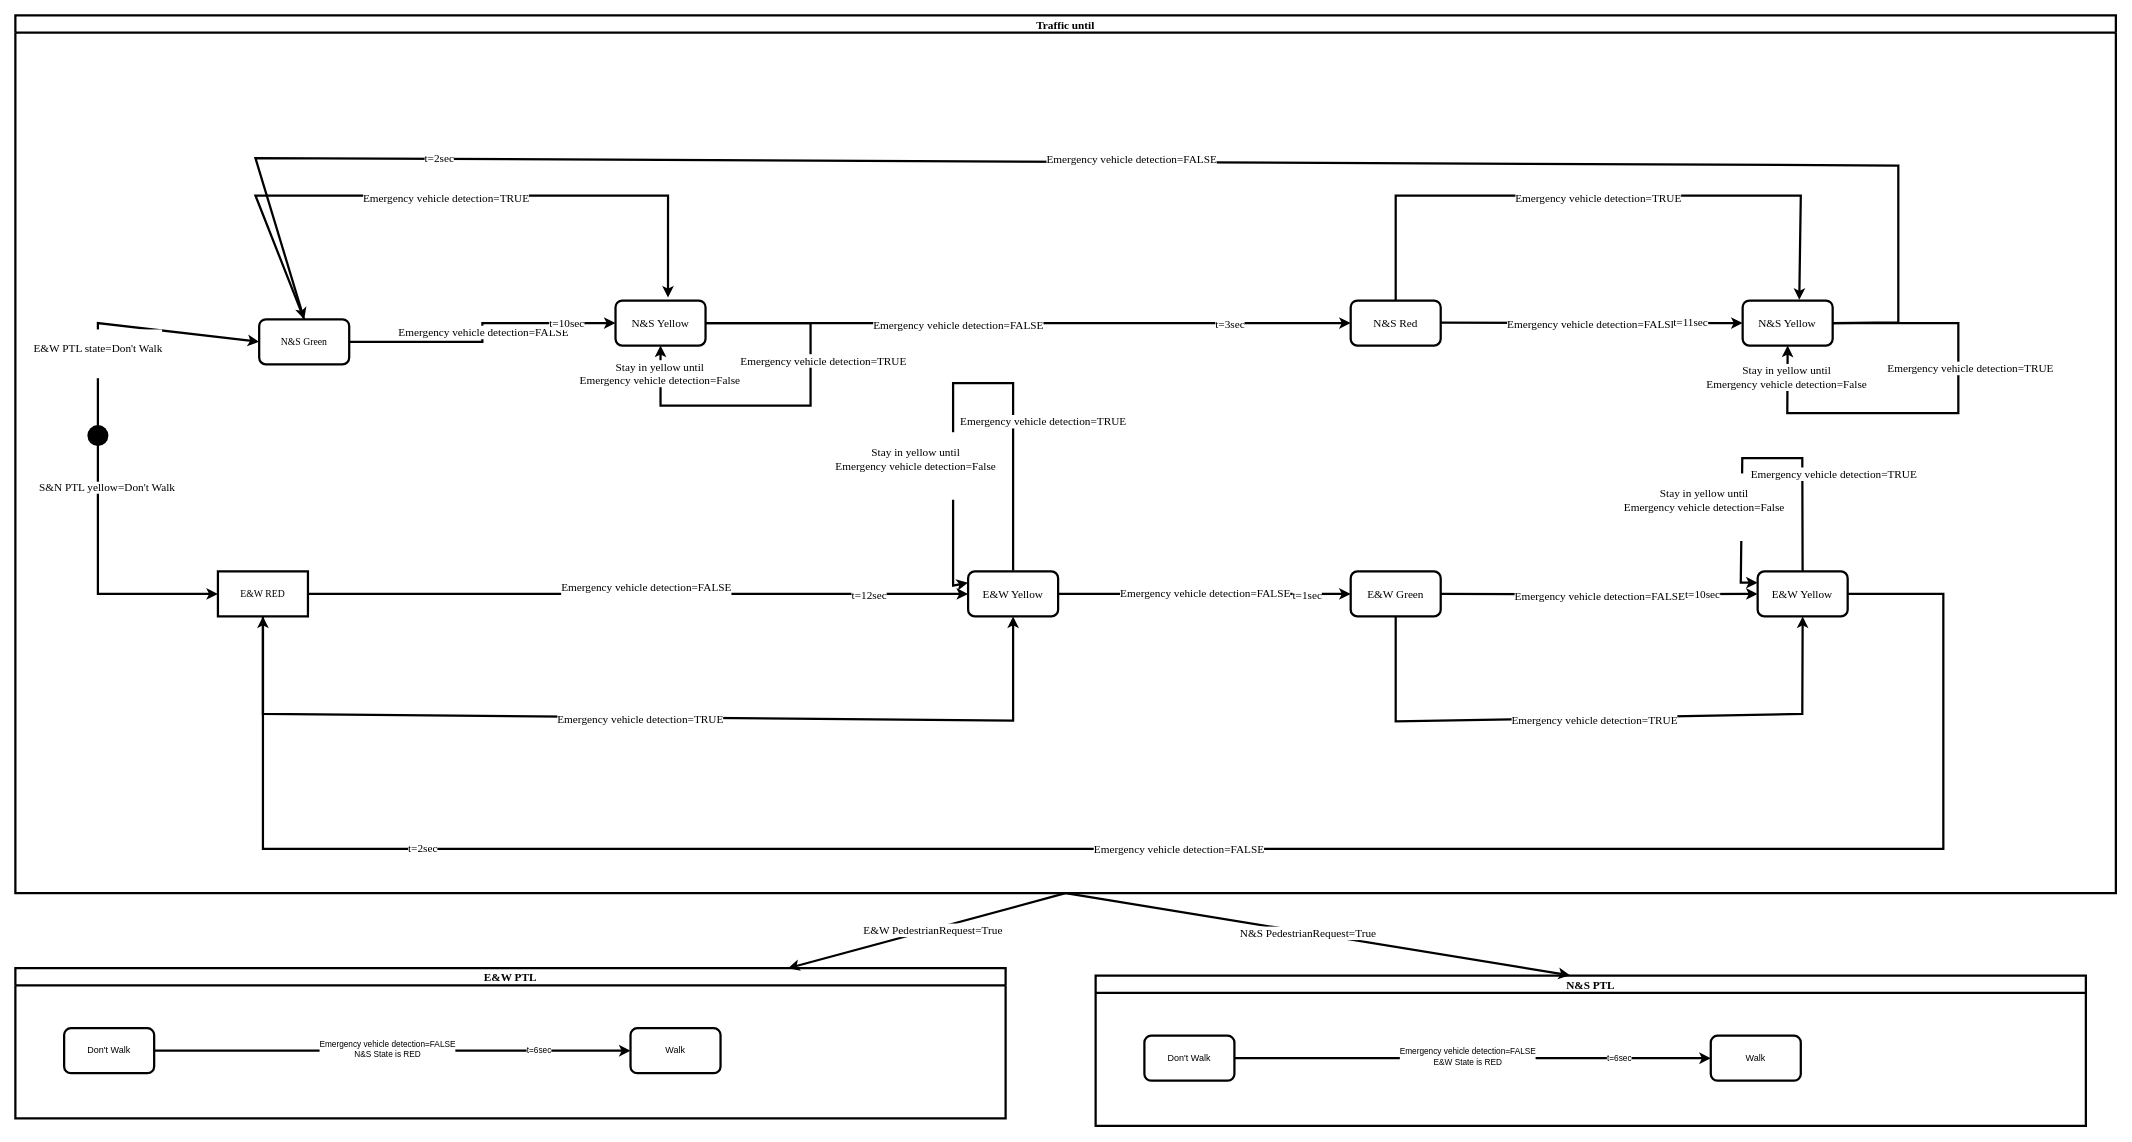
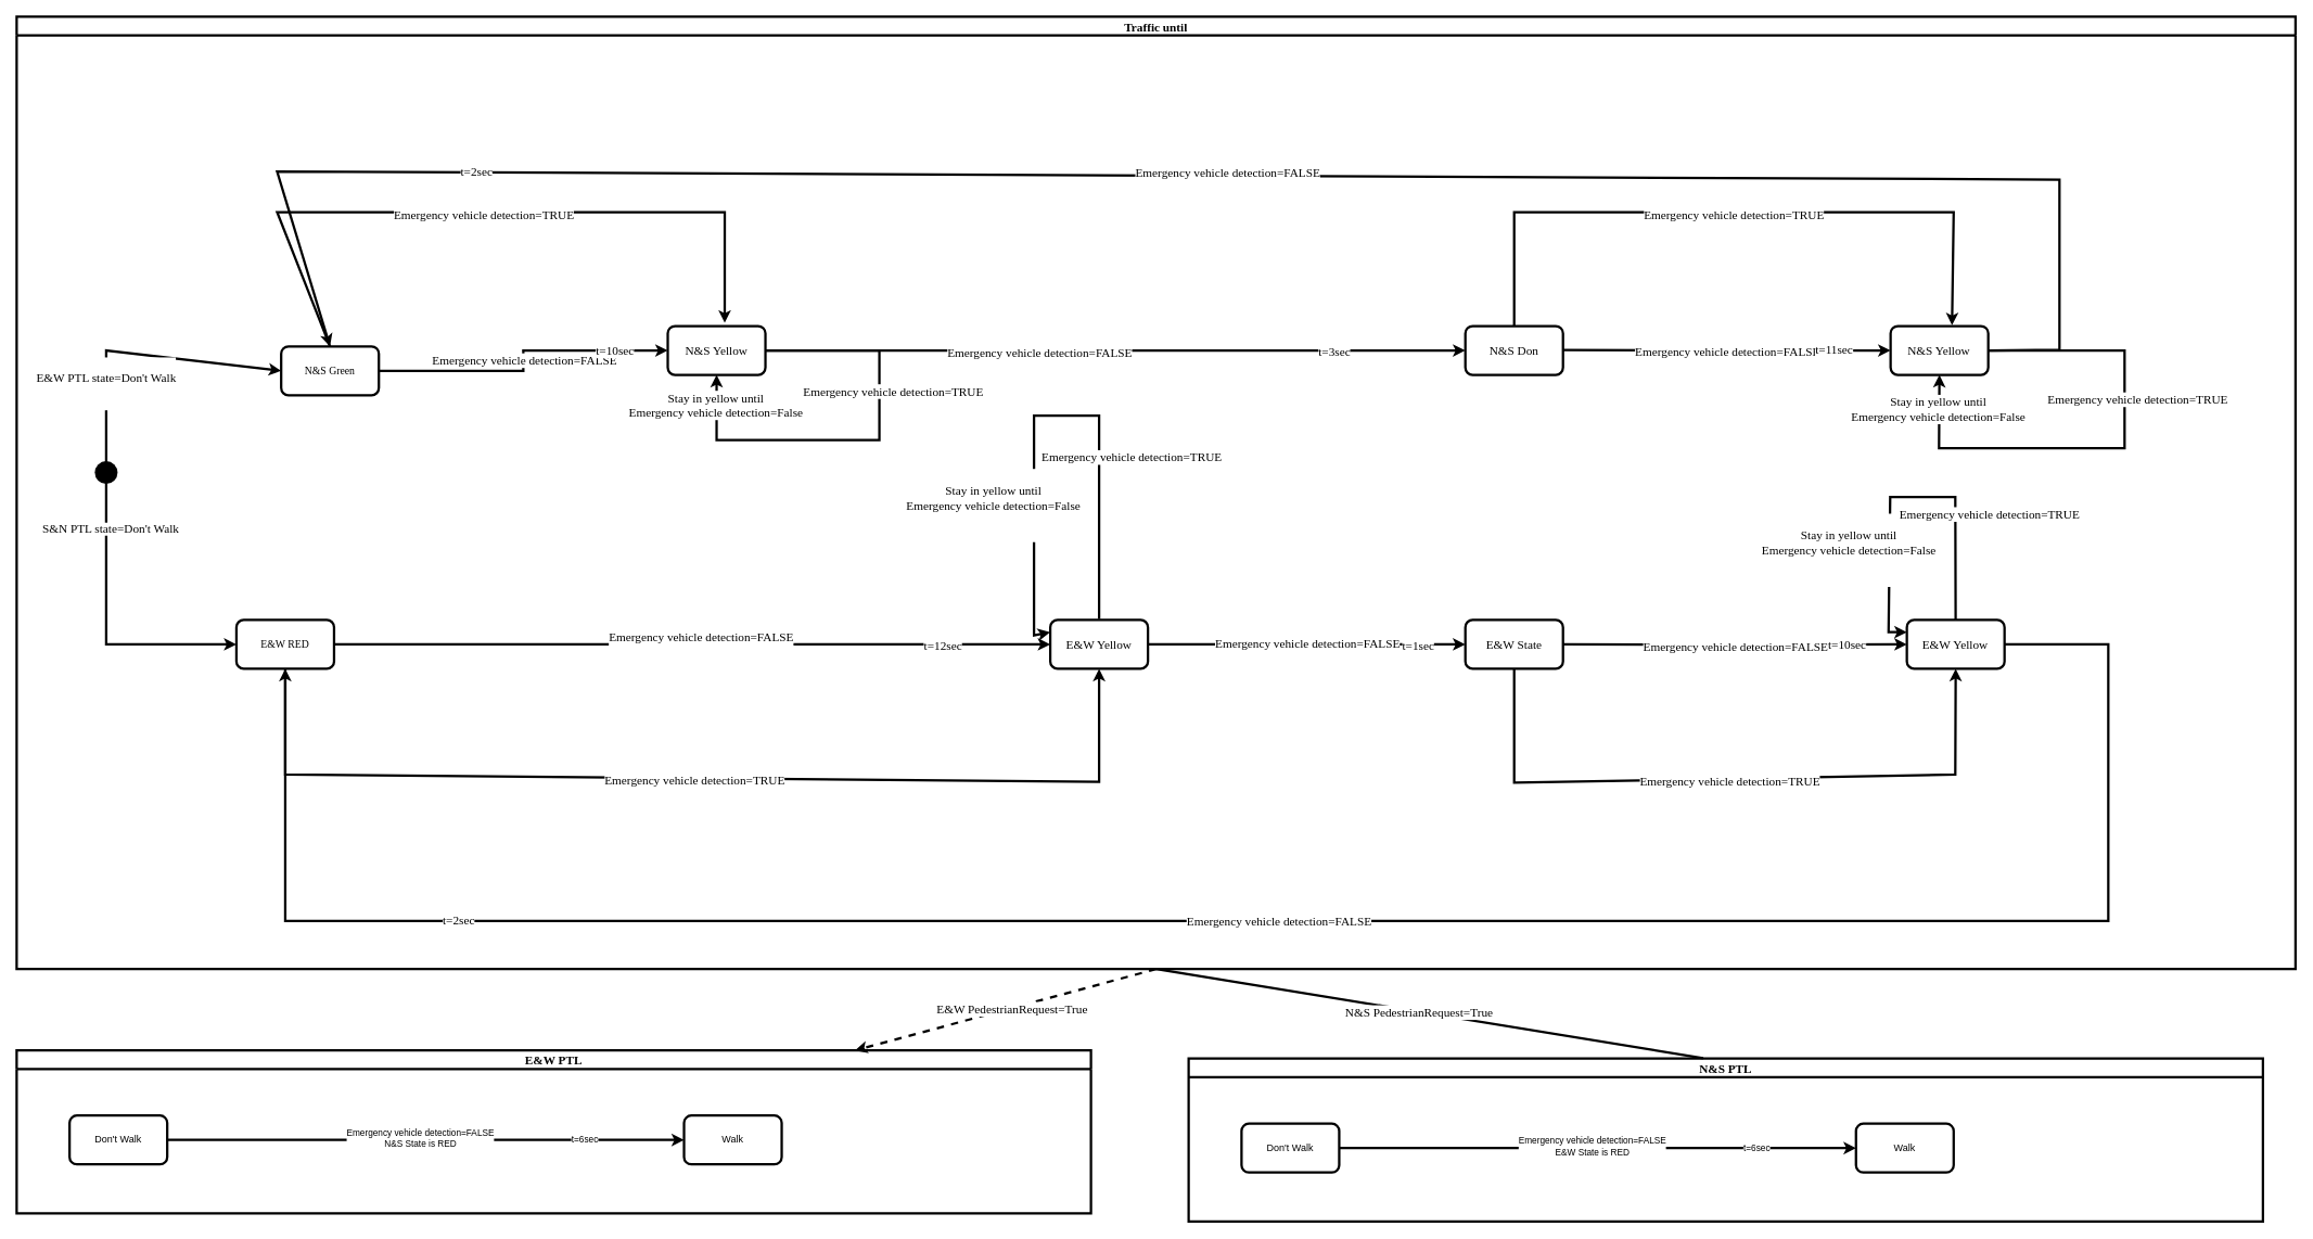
- <mxCell id="18" value="N&amp;amp;S Red" style="rounded=1;whiteSpace=wrap;html=1;strokeWidth=3;fontFamily=Times New Roman;fontSize=15;" vertex="1" parent="1"><mxGeometry x="1800" y="400" width="120" height="60" as="geometry" /></mxCell>
+ <mxCell id="18" value="N&amp;amp;S Don" style="rounded=1;whiteSpace=wrap;html=1;strokeWidth=3;fontFamily=Times New Roman;fontSize=15;" vertex="1" parent="1"><mxGeometry x="1800" y="400" width="120" height="60" as="geometry" /></mxCell>
- <mxCell id="56" value="&lt;br style=&quot;forced-color-adjust: none; color: rgb(0, 0, 0); font-family: &amp;quot;Times New Roman&amp;quot;; font-size: 13px; font-style: normal; font-variant-ligatures: normal; font-variant-caps: normal; font-weight: 400; letter-spacing: normal; orphans: 2; text-align: center; text-indent: 0px; text-transform: none; widows: 2; word-spacing: 0px; -webkit-text-stroke-width: 0px; white-space: nowrap; text-decoration-thickness: initial; text-decoration-style: initial; text-decoration-color: initial;&quot;&gt;&lt;span style=&quot;forced-color-adjust: none; color: rgb(0, 0, 0); font-family: &amp;quot;Times New Roman&amp;quot;; font-style: normal; font-variant-ligatures: normal; font-variant-caps: normal; font-weight: 400; letter-spacing: normal; orphans: 2; text-align: center; text-indent: 0px; text-transform: none; widows: 2; word-spacing: 0px; -webkit-text-stroke-width: 0px; white-space: nowrap; background-color: rgb(255, 255, 255); text-decoration-thickness: initial; text-decoration-style: initial; text-decoration-color: initial; font-size: 15px; float: none; display: inline !important;&quot;&gt;S&amp;amp;N PTL yellow=Don't Walk&lt;/span&gt;" style="text;whiteSpace=wrap;html=1;" vertex="1" parent="55"><mxGeometry x="30" y="600" width="210" height="60" as="geometry" /></mxCell>
+ <mxCell id="56" value="&lt;br style=&quot;forced-color-adjust: none; color: rgb(0, 0, 0); font-family: &amp;quot;Times New Roman&amp;quot;; font-size: 13px; font-style: normal; font-variant-ligatures: normal; font-variant-caps: normal; font-weight: 400; letter-spacing: normal; orphans: 2; text-align: center; text-indent: 0px; text-transform: none; widows: 2; word-spacing: 0px; -webkit-text-stroke-width: 0px; white-space: nowrap; text-decoration-thickness: initial; text-decoration-style: initial; text-decoration-color: initial;&quot;&gt;&lt;span style=&quot;forced-color-adjust: none; color: rgb(0, 0, 0); font-family: &amp;quot;Times New Roman&amp;quot;; font-style: normal; font-variant-ligatures: normal; font-variant-caps: normal; font-weight: 400; letter-spacing: normal; orphans: 2; text-align: center; text-indent: 0px; text-transform: none; widows: 2; word-spacing: 0px; -webkit-text-stroke-width: 0px; white-space: nowrap; background-color: rgb(255, 255, 255); text-decoration-thickness: initial; text-decoration-style: initial; text-decoration-color: initial; font-size: 15px; float: none; display: inline !important;&quot;&gt;S&amp;amp;N PTL state=Don't Walk&lt;/span&gt;" style="text;whiteSpace=wrap;html=1;" vertex="1" parent="55"><mxGeometry x="30" y="600" width="210" height="60" as="geometry" /></mxCell>
- <mxCell id="11" value="E&amp;amp;W RED" style="whiteSpace=wrap;html=1;strokeWidth=3;fontFamily=Times New Roman;fontSize=13;rounded=0;" vertex="1" parent="1"><mxGeometry x="290" y="761" width="120" height="60" as="geometry" /></mxCell>
+ <mxCell id="11" value="E&amp;amp;W RED" style="rounded=1;whiteSpace=wrap;html=1;strokeWidth=3;fontFamily=Times New Roman;fontSize=13;" vertex="1" parent="1"><mxGeometry x="290" y="761" width="120" height="60" as="geometry" /></mxCell>
- <mxCell id="30" value="E&amp;amp;W Green" style="rounded=1;whiteSpace=wrap;html=1;strokeWidth=3;fontFamily=Times New Roman;fontSize=15;" vertex="1" parent="1"><mxGeometry x="1800" y="761" width="120" height="60" as="geometry" /></mxCell>
+ <mxCell id="30" value="E&amp;amp;W State" style="rounded=1;whiteSpace=wrap;html=1;strokeWidth=3;fontFamily=Times New Roman;fontSize=15;" vertex="1" parent="1"><mxGeometry x="1800" y="761" width="120" height="60" as="geometry" /></mxCell>
- <mxCell id="63" value="" style="endArrow=classic;html=1;rounded=0;exitX=0.5;exitY=1;exitDx=0;exitDy=0;fontSize=15;fontFamily=Times New Roman;strokeWidth=3;" edge="1" parent="1" source="55" target="57"><mxGeometry width="50" height="50" relative="1" as="geometry"><mxPoint x="1860" y="1400" as="sourcePoint" /><mxPoint x="1910" y="1350" as="targetPoint" /></mxGeometry></mxCell>
+ <mxCell id="63" value="" style="endArrow=classic;html=1;rounded=0;exitX=0.5;exitY=1;exitDx=0;exitDy=0;fontSize=15;fontFamily=Times New Roman;strokeWidth=3;dashed=1;" edge="1" parent="1" source="55" target="57"><mxGeometry width="50" height="50" relative="1" as="geometry"><mxPoint x="1860" y="1400" as="sourcePoint" /><mxPoint x="1910" y="1350" as="targetPoint" /></mxGeometry></mxCell>
- <mxCell id="71" value="" style="endArrow=classic;html=1;rounded=0;exitX=0.5;exitY=1;exitDx=0;exitDy=0;fontSize=15;fontFamily=Times New Roman;strokeWidth=3;entryX=0.479;entryY=-0.003;entryDx=0;entryDy=0;entryPerimeter=0;" edge="1" parent="1" source="55" target="65"><mxGeometry width="50" height="50" relative="1" as="geometry"><mxPoint x="1720" y="1240" as="sourcePoint" /><mxPoint x="1350" y="1340" as="targetPoint" /></mxGeometry></mxCell>
+ <mxCell id="71" value="" style="endArrow=none;html=1;rounded=0;exitX=0.5;exitY=1;exitDx=0;exitDy=0;fontSize=15;fontFamily=Times New Roman;strokeWidth=3;entryX=0.479;entryY=-0.003;entryDx=0;entryDy=0;entryPerimeter=0;" edge="1" parent="1" source="55" target="65"><mxGeometry width="50" height="50" relative="1" as="geometry"><mxPoint x="1720" y="1240" as="sourcePoint" /><mxPoint x="1350" y="1340" as="targetPoint" /></mxGeometry></mxCell>
